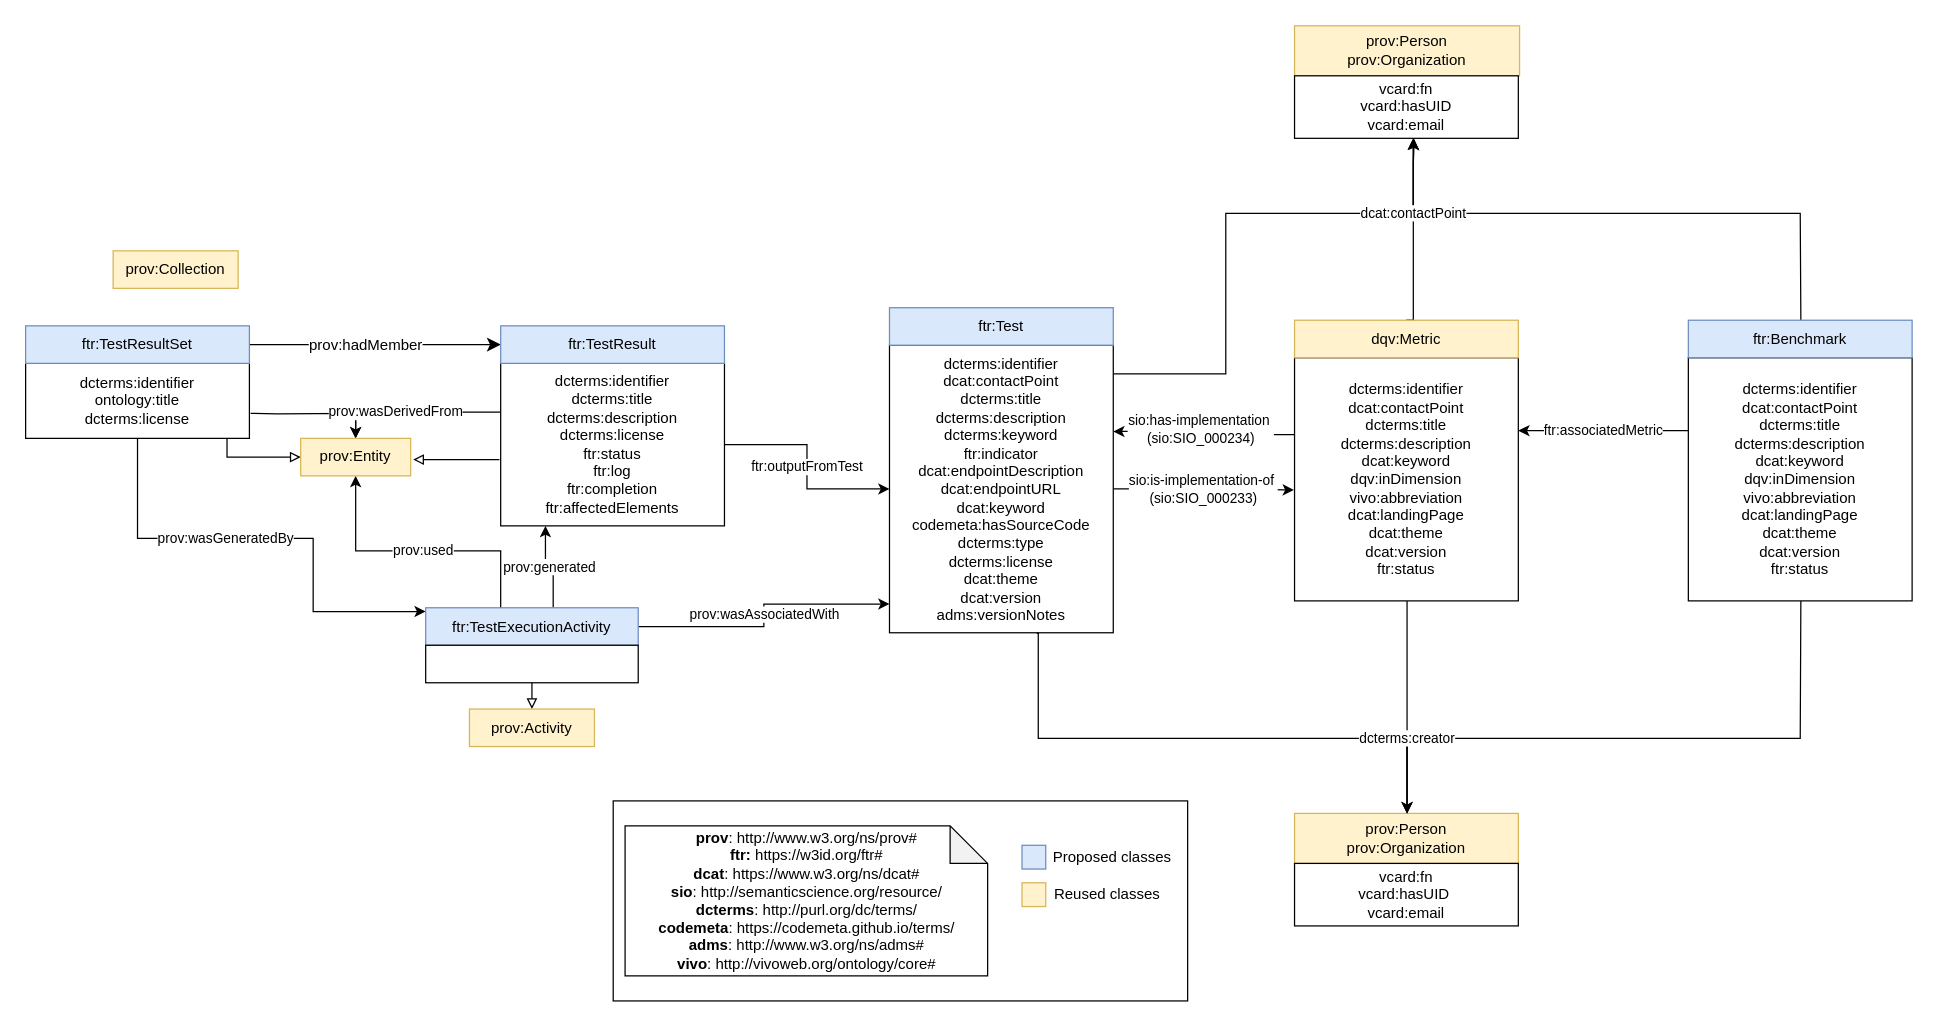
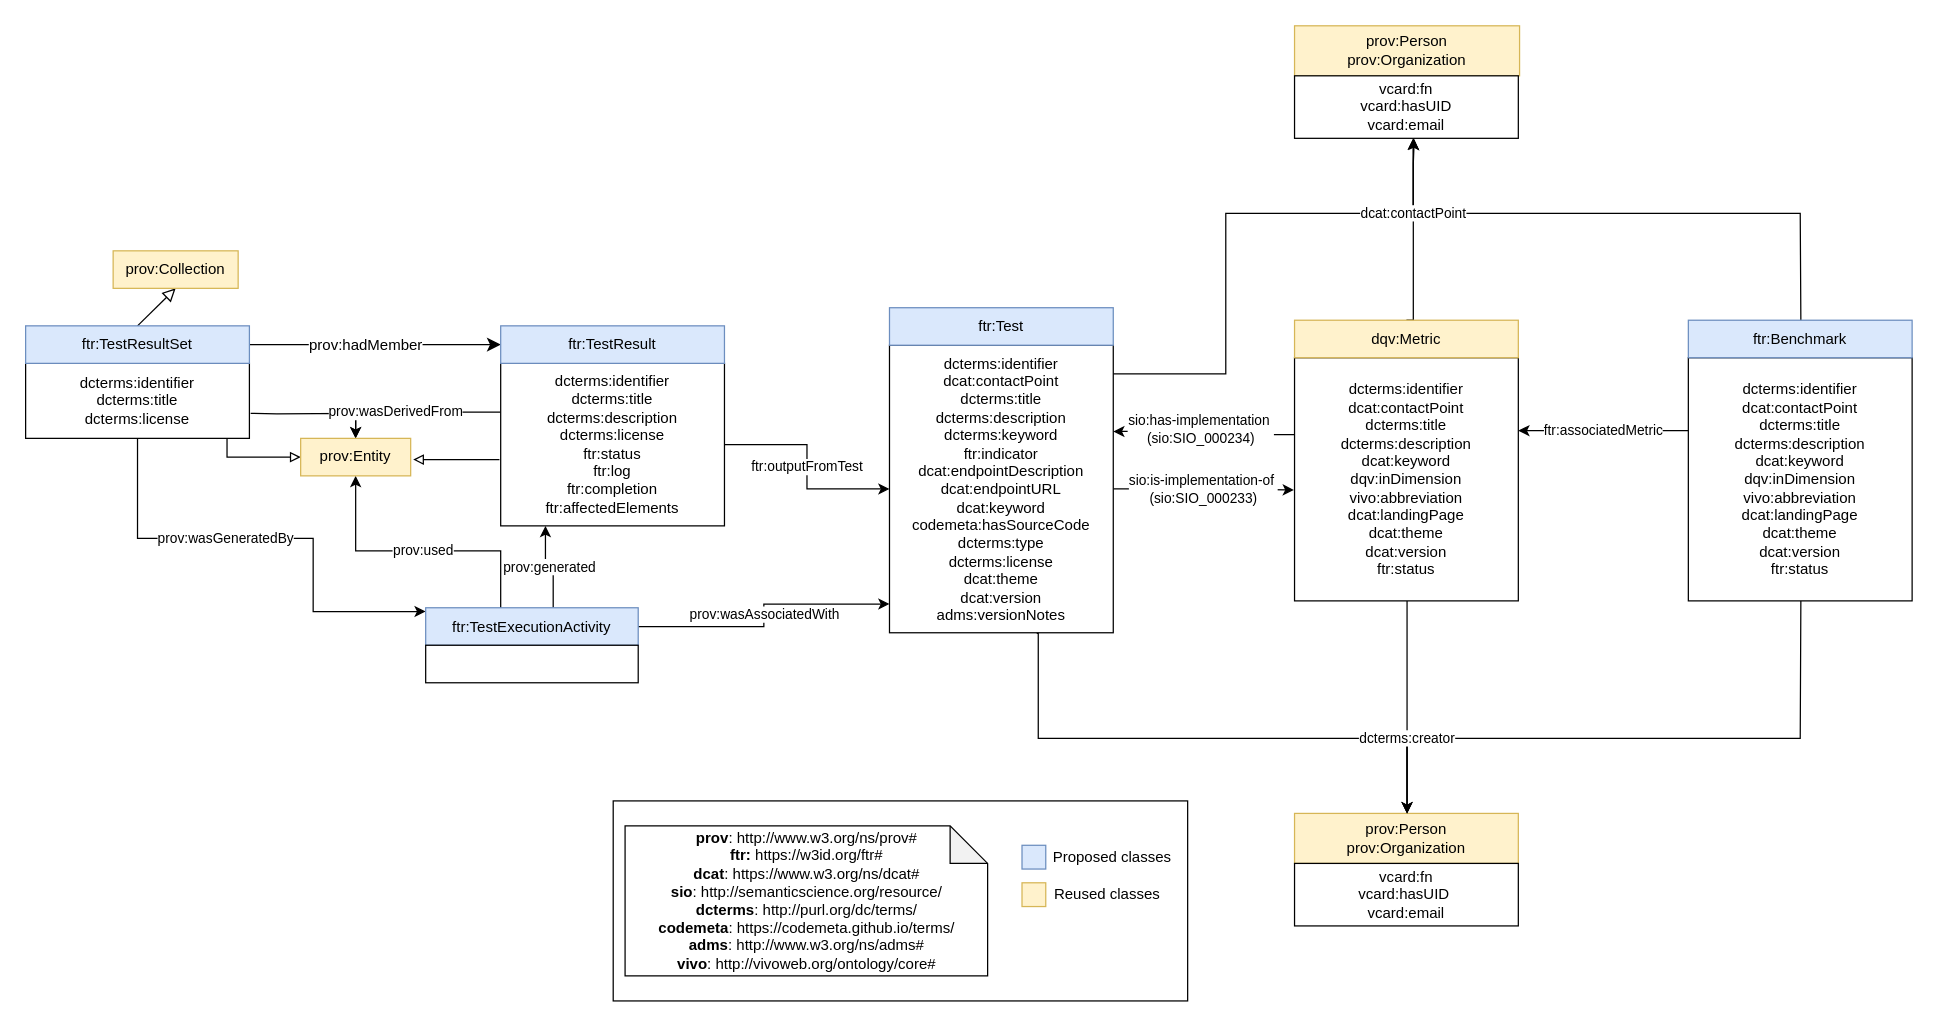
+ <mxCell id="2" value="" style="endArrow=block;html=1;fontColor=#000099;exitX=0.5;exitY=0;exitDx=0;exitDy=0;endFill=0;entryX=0.5;entryY=1;entryDx=0;entryDy=0;endSize=8;arcSize=0;rounded=0;" edge="1" parent="1" source="11" target="3"><mxGeometry width="50" height="50" relative="1" as="geometry"><mxPoint x="-165" y="220" as="sourcePoint" /><mxPoint x="-7" y="220" as="targetPoint" /></mxGeometry></mxCell>
- <mxCell id="10" value="dcterms:identifier&lt;br&gt;ontology:title&lt;br&gt;dcterms:license" style="rounded=0;whiteSpace=wrap;html=1;snapToPoint=1;points=[[0.1,0],[0.2,0],[0.3,0],[0.4,0],[0.5,0],[0.6,0],[0.7,0],[0.8,0],[0.9,0],[0,0.1],[0,0.3],[0,0.5],[0,0.7],[0,0.9],[0.1,1],[0.2,1],[0.3,1],[0.4,1],[0.5,1],[0.6,1],[0.7,1],[0.8,1],[0.9,1],[1,0.1],[1,0.3],[1,0.5],[1,0.7],[1,0.9]];" vertex="1" parent="1"><mxGeometry x="20" y="290" width="179" height="60" as="geometry" /></mxCell>
+ <mxCell id="10" value="dcterms:identifier&lt;br&gt;dcterms:title&lt;br&gt;dcterms:license" style="rounded=0;whiteSpace=wrap;html=1;snapToPoint=1;points=[[0.1,0],[0.2,0],[0.3,0],[0.4,0],[0.5,0],[0.6,0],[0.7,0],[0.8,0],[0.9,0],[0,0.1],[0,0.3],[0,0.5],[0,0.7],[0,0.9],[0.1,1],[0.2,1],[0.3,1],[0.4,1],[0.5,1],[0.6,1],[0.7,1],[0.8,1],[0.9,1],[1,0.1],[1,0.3],[1,0.5],[1,0.7],[1,0.9]];" vertex="1" parent="1"><mxGeometry x="20" y="290" width="179" height="60" as="geometry" /></mxCell>
- <mxCell id="18" style="edgeStyle=orthogonalEdgeStyle;rounded=0;orthogonalLoop=1;jettySize=auto;html=1;exitX=0.5;exitY=1;exitDx=0;exitDy=0;entryX=0.5;entryY=0;entryDx=0;entryDy=0;endArrow=block;endFill=0;" edge="1" parent="1" source="21" target="23"><mxGeometry relative="1" as="geometry" /></mxCell>
- <mxCell id="23" value="prov:Activity" style="rounded=0;whiteSpace=wrap;html=1;snapToPoint=1;points=[[0.1,0],[0.2,0],[0.3,0],[0.4,0],[0.5,0],[0.6,0],[0.7,0],[0.8,0],[0.9,0],[0,0.1],[0,0.3],[0,0.5],[0,0.7],[0,0.9],[0.1,1],[0.2,1],[0.3,1],[0.4,1],[0.5,1],[0.6,1],[0.7,1],[0.8,1],[0.9,1],[1,0.1],[1,0.3],[1,0.5],[1,0.7],[1,0.9]];fillColor=#fff2cc;strokeColor=#d6b656;" vertex="1" parent="1"><mxGeometry x="375" y="566.5" width="100" height="30" as="geometry" /></mxCell>
